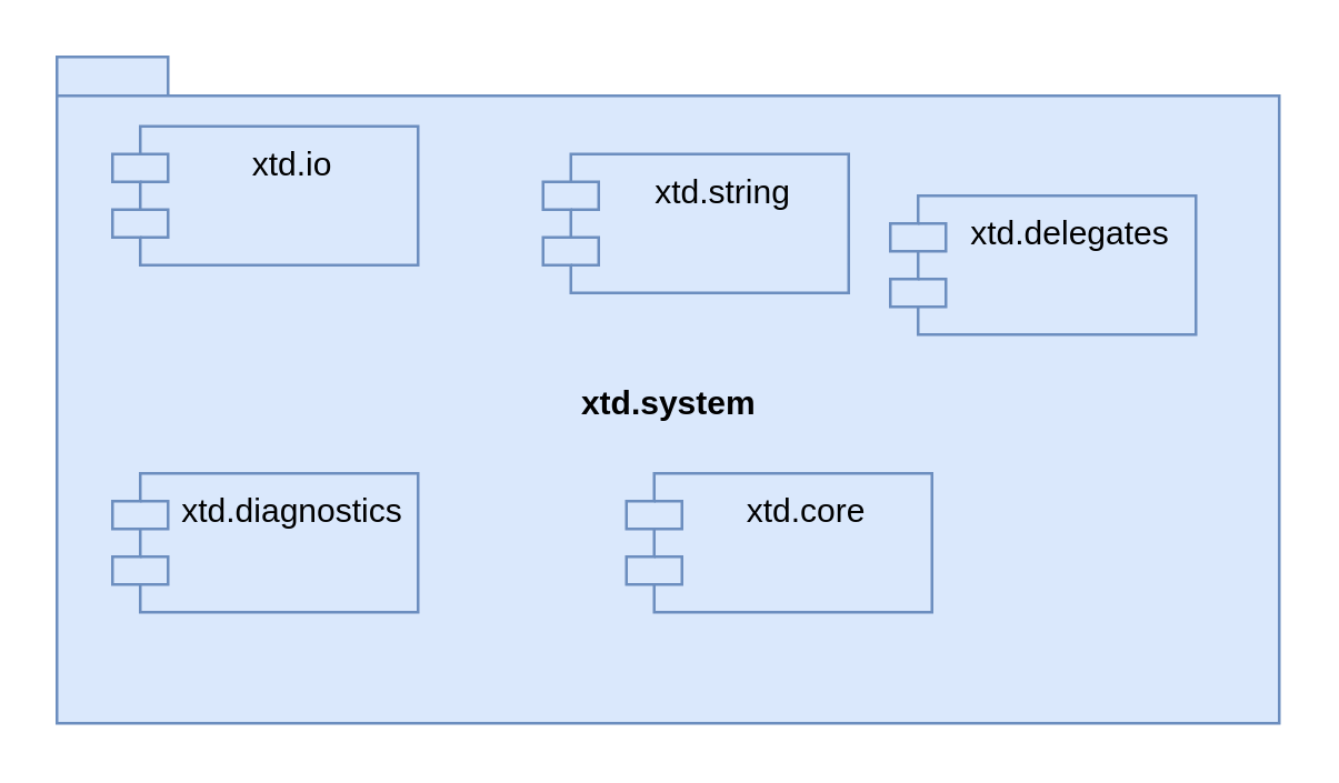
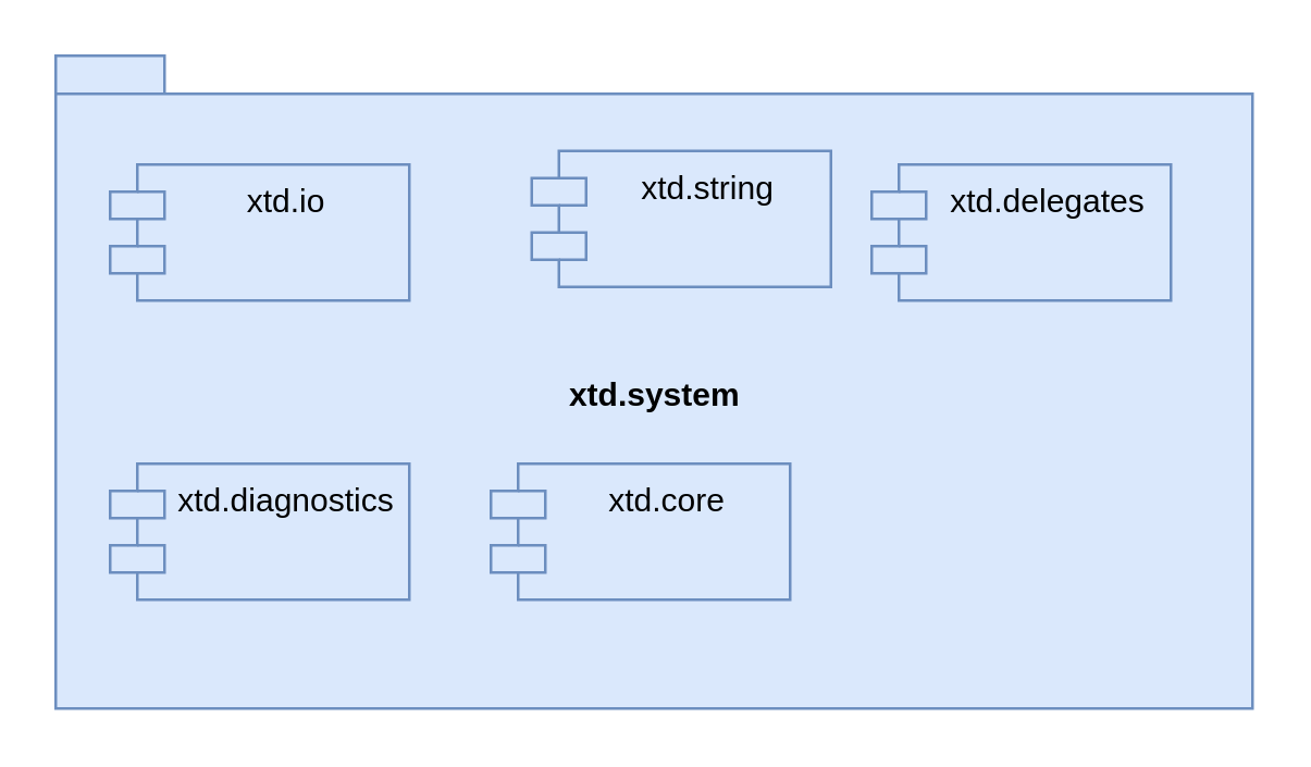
- <mxCell id="3" value="xtd.io" style="shape=module;align=left;spacingLeft=20;align=center;verticalAlign=top;rounded=0;strokeColor=#6c8ebf;fillColor=#dae8fc;" vertex="1" parent="1"><mxGeometry x="40" y="45" width="110" height="50" as="geometry" /></mxCell>
+ <mxCell id="3" value="xtd.io" style="shape=module;align=left;spacingLeft=20;align=center;verticalAlign=top;rounded=0;strokeColor=#6c8ebf;fillColor=#dae8fc;" vertex="1" parent="1"><mxGeometry x="40" y="60" width="110" height="50" as="geometry" /></mxCell>
- <mxCell id="5" value="xtd.delegates" style="shape=module;align=left;spacingLeft=20;align=center;verticalAlign=top;rounded=0;strokeColor=#6c8ebf;fillColor=#dae8fc;" vertex="1" parent="1"><mxGeometry x="320" y="70" width="110" height="50" as="geometry" /></mxCell>
+ <mxCell id="5" value="xtd.delegates" style="shape=module;align=left;spacingLeft=20;align=center;verticalAlign=top;rounded=0;strokeColor=#6c8ebf;fillColor=#dae8fc;" vertex="1" parent="1"><mxGeometry x="320" y="60" width="110" height="50" as="geometry" /></mxCell>
- <mxCell id="7" value="xtd.core" style="shape=module;align=left;spacingLeft=20;align=center;verticalAlign=top;rounded=0;strokeColor=#6c8ebf;fillColor=#dae8fc;" vertex="1" parent="1"><mxGeometry x="225" y="170" width="110" height="50" as="geometry" /></mxCell>
+ <mxCell id="7" value="xtd.core" style="shape=module;align=left;spacingLeft=20;align=center;verticalAlign=top;rounded=0;strokeColor=#6c8ebf;fillColor=#dae8fc;" vertex="1" parent="1"><mxGeometry x="180" y="170" width="110" height="50" as="geometry" /></mxCell>
